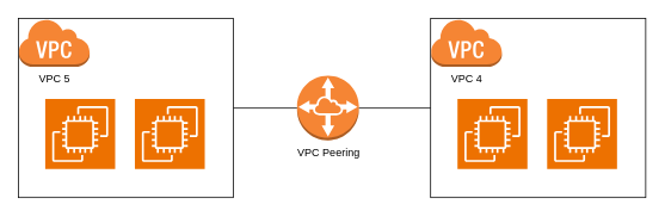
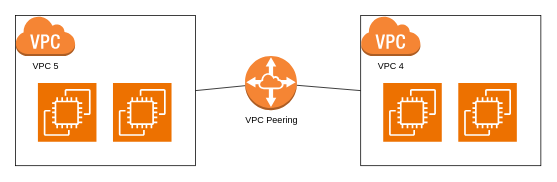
- <mxCell id="3" value="VPC Peering" style="outlineConnect=0;dashed=0;verticalLabelPosition=bottom;verticalAlign=top;align=center;html=1;shape=mxgraph.aws3.vpc_peering;fillColor=#F58534;gradientColor=none;" vertex="1" parent="1"><mxGeometry x="331" y="84" width="69" height="72" as="geometry" /></mxCell>
+ <mxCell id="3" value="VPC Peering" style="outlineConnect=0;dashed=0;verticalLabelPosition=bottom;verticalAlign=top;align=center;html=1;shape=mxgraph.aws3.vpc_peering;fillColor=#F58534;gradientColor=none;" vertex="1" parent="1"><mxGeometry x="326" y="74" width="69" height="72" as="geometry" /></mxCell>
